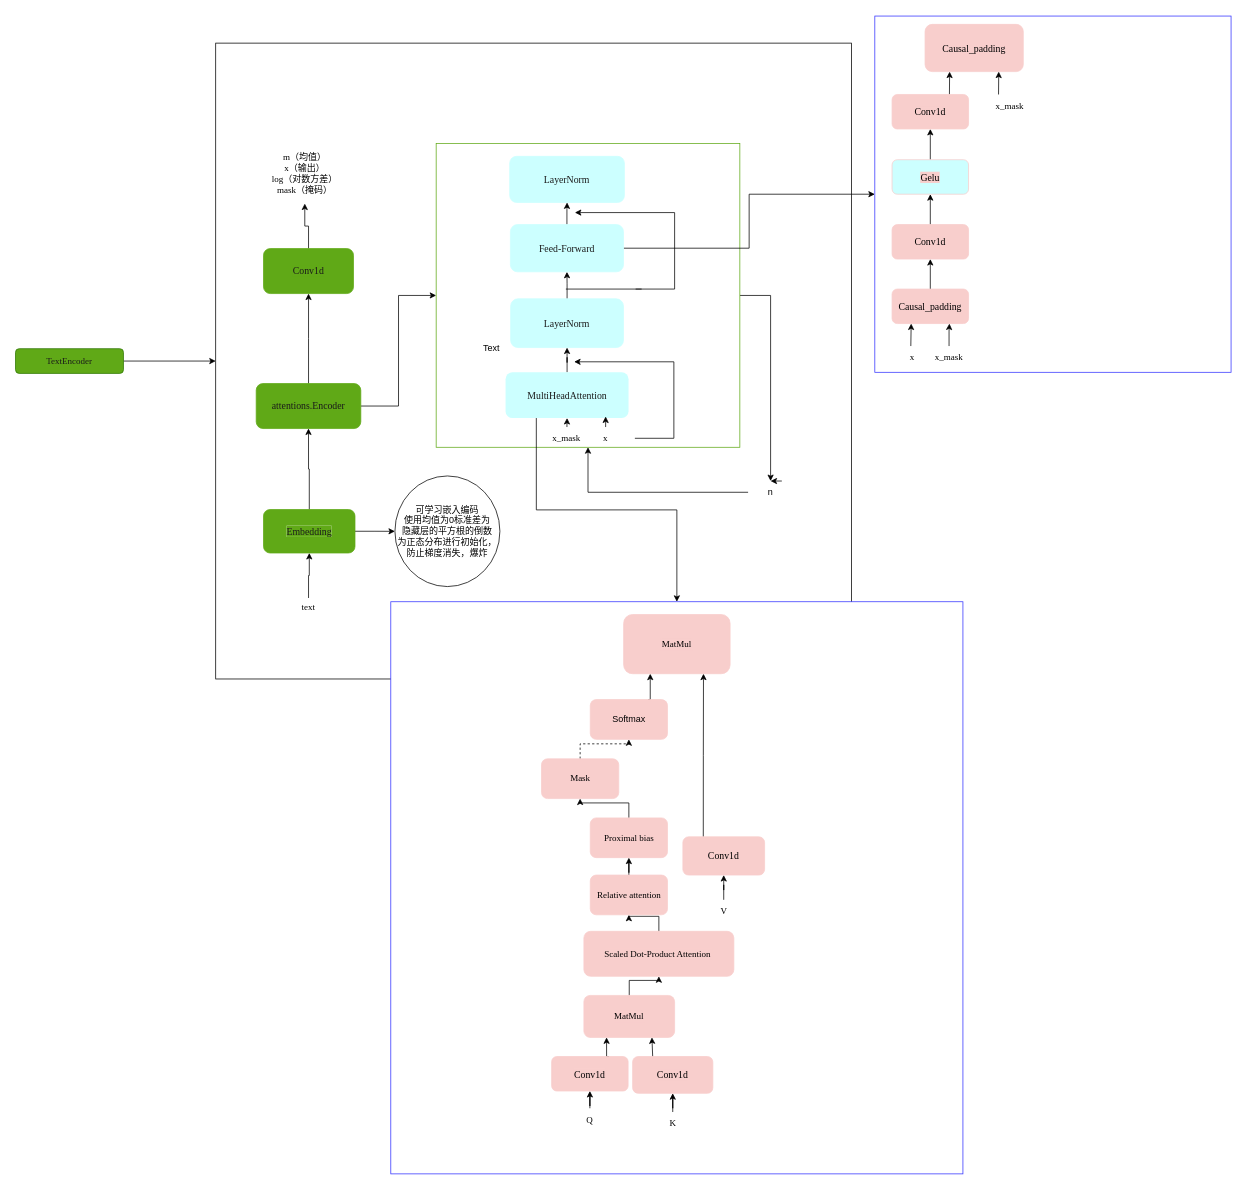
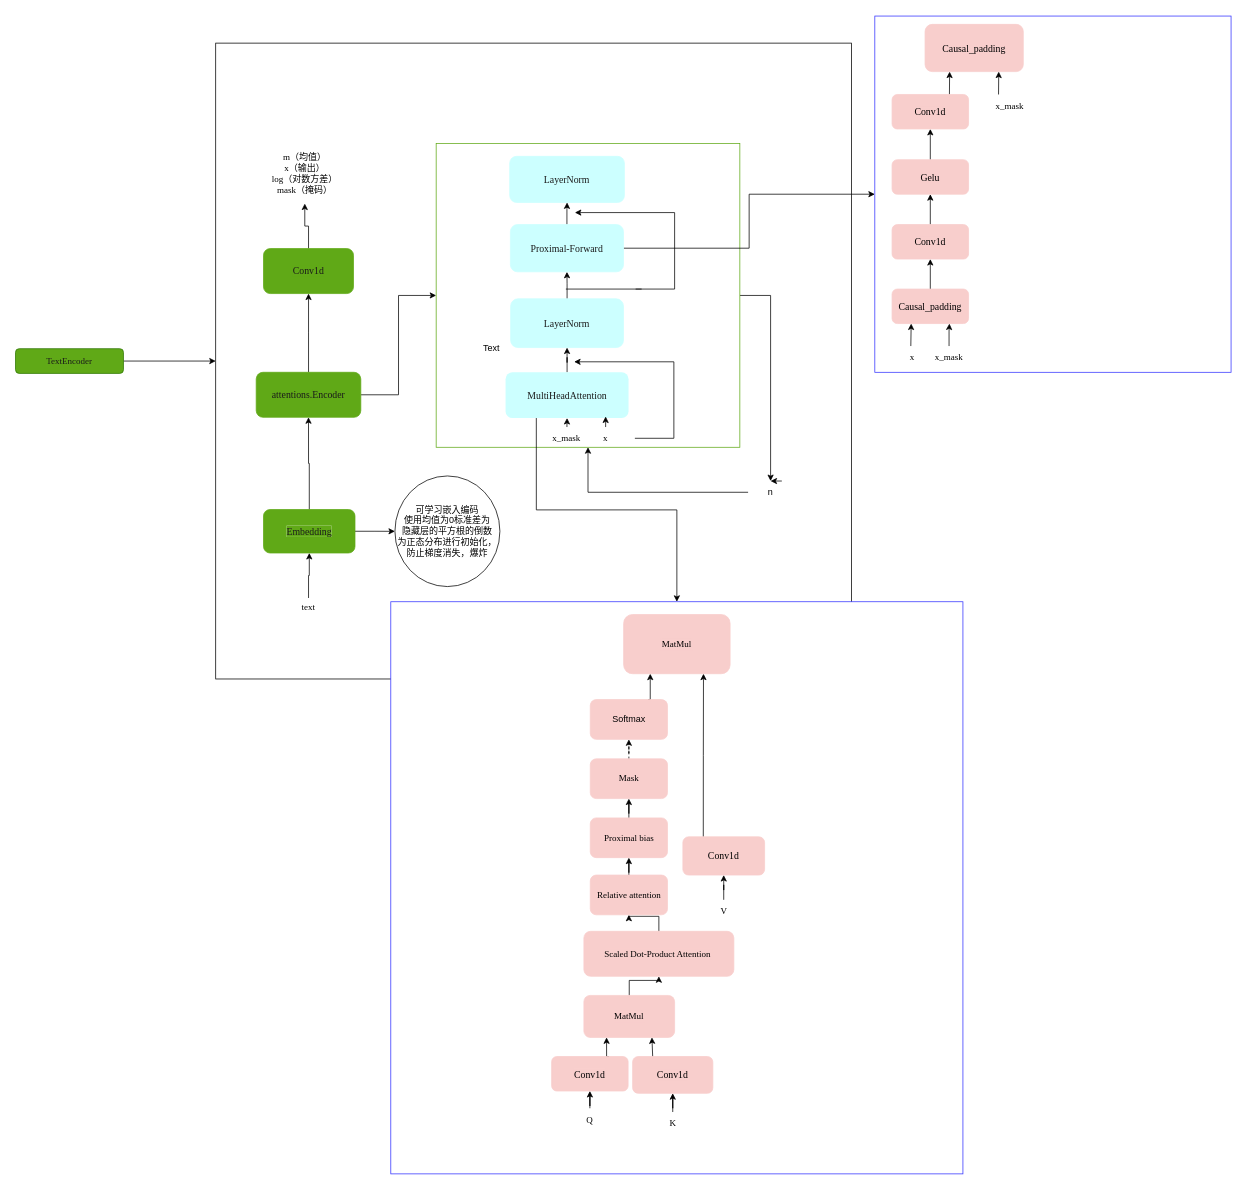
- <mxCell id="62" value="&lt;div style=&quot;&quot;&gt;&lt;div style=&quot;font-size: 9.8pt;&quot;&gt;Gelu&lt;/div&gt;&lt;/div&gt;" style="rounded=1;whiteSpace=wrap;html=1;labelBackgroundColor=#F8CECC;strokeColor=#F8CECC;fillColor=#ccffff;fontFamily=Comic Sans MS;" vertex="1" parent="1"><mxGeometry x="1189" y="212.5" width="102" height="46" as="geometry" /></mxCell>
+ <mxCell id="62" value="&lt;div style=&quot;&quot;&gt;&lt;div style=&quot;font-size: 9.8pt;&quot;&gt;Gelu&lt;/div&gt;&lt;/div&gt;" style="rounded=1;whiteSpace=wrap;html=1;labelBackgroundColor=#F8CECC;strokeColor=#F8CECC;fillColor=#F8CECC;fontFamily=Comic Sans MS;" vertex="1" parent="1"><mxGeometry x="1189" y="212.5" width="102" height="46" as="geometry" /></mxCell>
- <mxCell id="26" value="&lt;div style=&quot;&quot;&gt;&lt;div style=&quot;&quot;&gt;&lt;font&gt;&lt;span style=&quot;font-size: 13.067px;&quot;&gt;Feed-Forward&lt;/span&gt;&lt;/font&gt;&lt;font style=&quot;&quot;&gt;&lt;span style=&quot;font-size: 9.8pt;&quot;&gt;&lt;/span&gt;&lt;/font&gt;&lt;/div&gt;&lt;/div&gt;" style="rounded=1;whiteSpace=wrap;html=1;labelBackgroundColor=#CCFFFF;fontColor=#1A1A1A;strokeColor=#CCFFFF;fillColor=#CCFFFF;fontFamily=Comic Sans MS;" parent="1" vertex="1"><mxGeometry x="680" y="299" width="150.81" height="63" as="geometry" /></mxCell>
+ <mxCell id="26" value="&lt;div style=&quot;&quot;&gt;&lt;div style=&quot;&quot;&gt;&lt;font&gt;&lt;span style=&quot;font-size: 13.067px;&quot;&gt;Proximal-Forward&lt;/span&gt;&lt;/font&gt;&lt;font style=&quot;&quot;&gt;&lt;span style=&quot;font-size: 9.8pt;&quot;&gt;&lt;/span&gt;&lt;/font&gt;&lt;/div&gt;&lt;/div&gt;" style="rounded=1;whiteSpace=wrap;html=1;labelBackgroundColor=#CCFFFF;fontColor=#1A1A1A;strokeColor=#CCFFFF;fillColor=#CCFFFF;fontFamily=Comic Sans MS;" parent="1" vertex="1"><mxGeometry x="680" y="299" width="150.81" height="63" as="geometry" /></mxCell>
- <mxCell id="9" value="&lt;div&gt;&lt;div style=&quot;font-size: 9.8pt;&quot;&gt;&lt;font style=&quot;color: rgb(26, 26, 26);&quot;&gt;attentions&lt;span style=&quot;background-color: rgb(96, 169, 23);&quot;&gt;.&lt;/span&gt;Encoder&lt;/font&gt;&lt;/div&gt;&lt;/div&gt;" style="rounded=1;whiteSpace=wrap;html=1;fillColor=#60A917;strokeColor=#60A917;fontFamily=Comic Sans MS;" parent="1" vertex="1"><mxGeometry x="341" y="511" width="139.5" height="60" as="geometry" /></mxCell>
+ <mxCell id="9" value="&lt;div&gt;&lt;div style=&quot;font-size: 9.8pt;&quot;&gt;&lt;font style=&quot;color: rgb(26, 26, 26);&quot;&gt;attentions&lt;span style=&quot;background-color: rgb(96, 169, 23);&quot;&gt;.&lt;/span&gt;Encoder&lt;/font&gt;&lt;/div&gt;&lt;/div&gt;" style="rounded=1;whiteSpace=wrap;html=1;fillColor=#60A917;strokeColor=#60A917;fontFamily=Comic Sans MS;" parent="1" vertex="1"><mxGeometry x="341" y="496" width="139.5" height="60" as="geometry" /></mxCell>
- <mxCell id="52" value="&lt;font face=&quot;Comic Sans MS&quot;&gt;Mask&lt;/font&gt;" style="rounded=1;whiteSpace=wrap;html=1;fillColor=#F8CECC;strokeColor=#F8CECC;" vertex="1" parent="1"><mxGeometry x="721.5" y="1011.5" width="103" height="53" as="geometry" /></mxCell>
+ <mxCell id="52" value="&lt;font face=&quot;Comic Sans MS&quot;&gt;Mask&lt;/font&gt;" style="rounded=1;whiteSpace=wrap;html=1;fillColor=#F8CECC;strokeColor=#F8CECC;" vertex="1" parent="1"><mxGeometry x="786.5" y="1011.5" width="103" height="53" as="geometry" /></mxCell>
